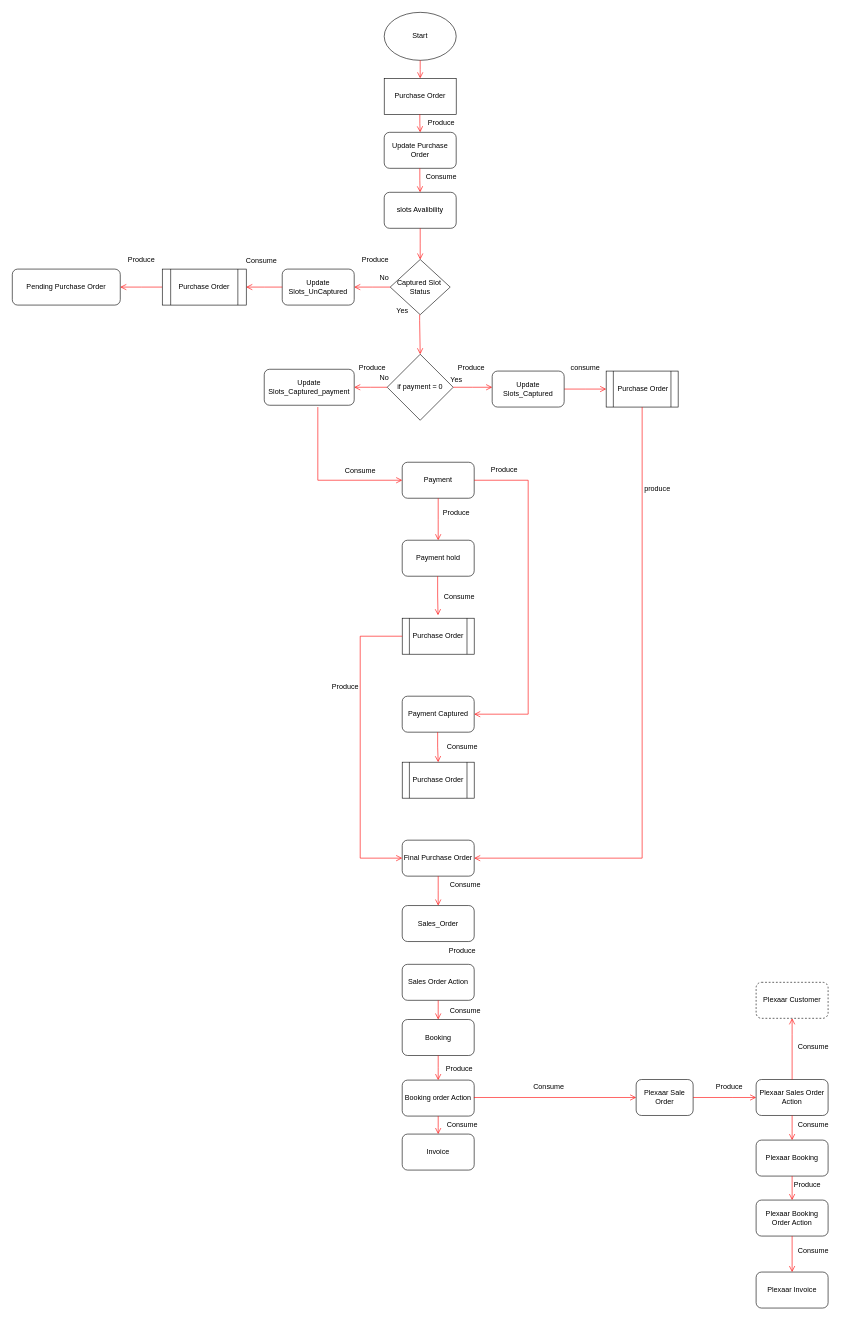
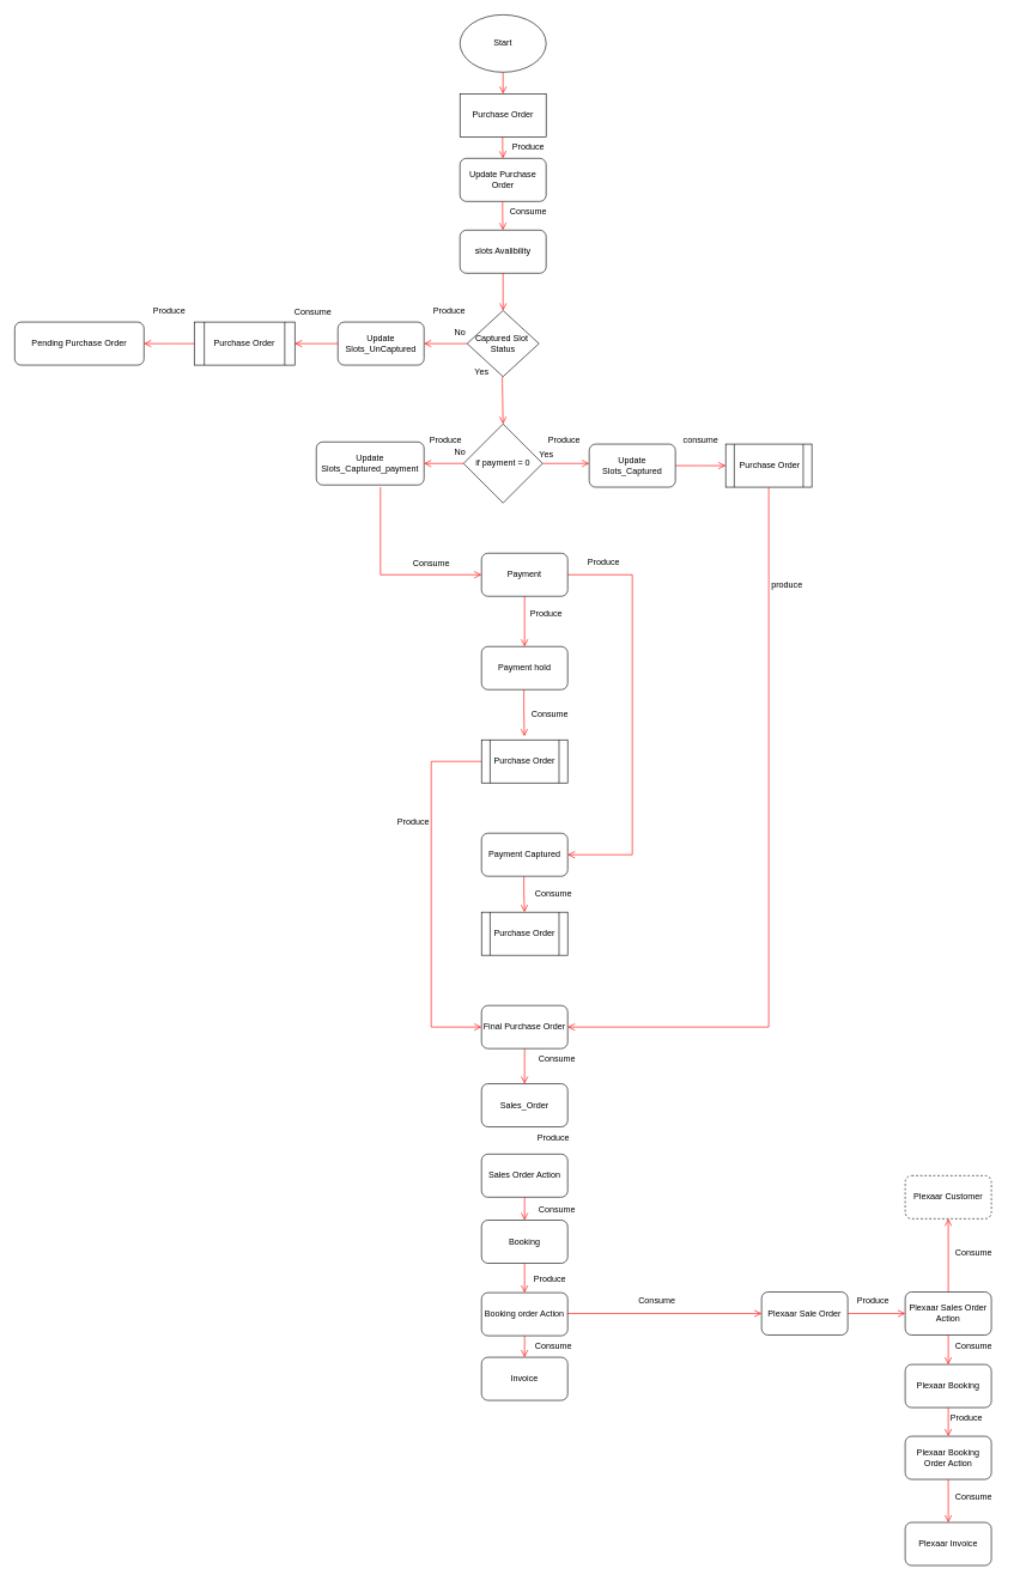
- <mxCell id="5" value="Plexaar Sale Order" style="rounded=1;whiteSpace=wrap;html=1;" parent="1" vertex="1"><mxGeometry x="1060" y="1799" width="95" height="60" as="geometry" /></mxCell>
+ <mxCell id="5" value="Plexaar Sale Order" style="rounded=1;whiteSpace=wrap;html=1;" parent="1" vertex="1"><mxGeometry x="1060" y="1799" width="120" height="60" as="geometry" /></mxCell>
